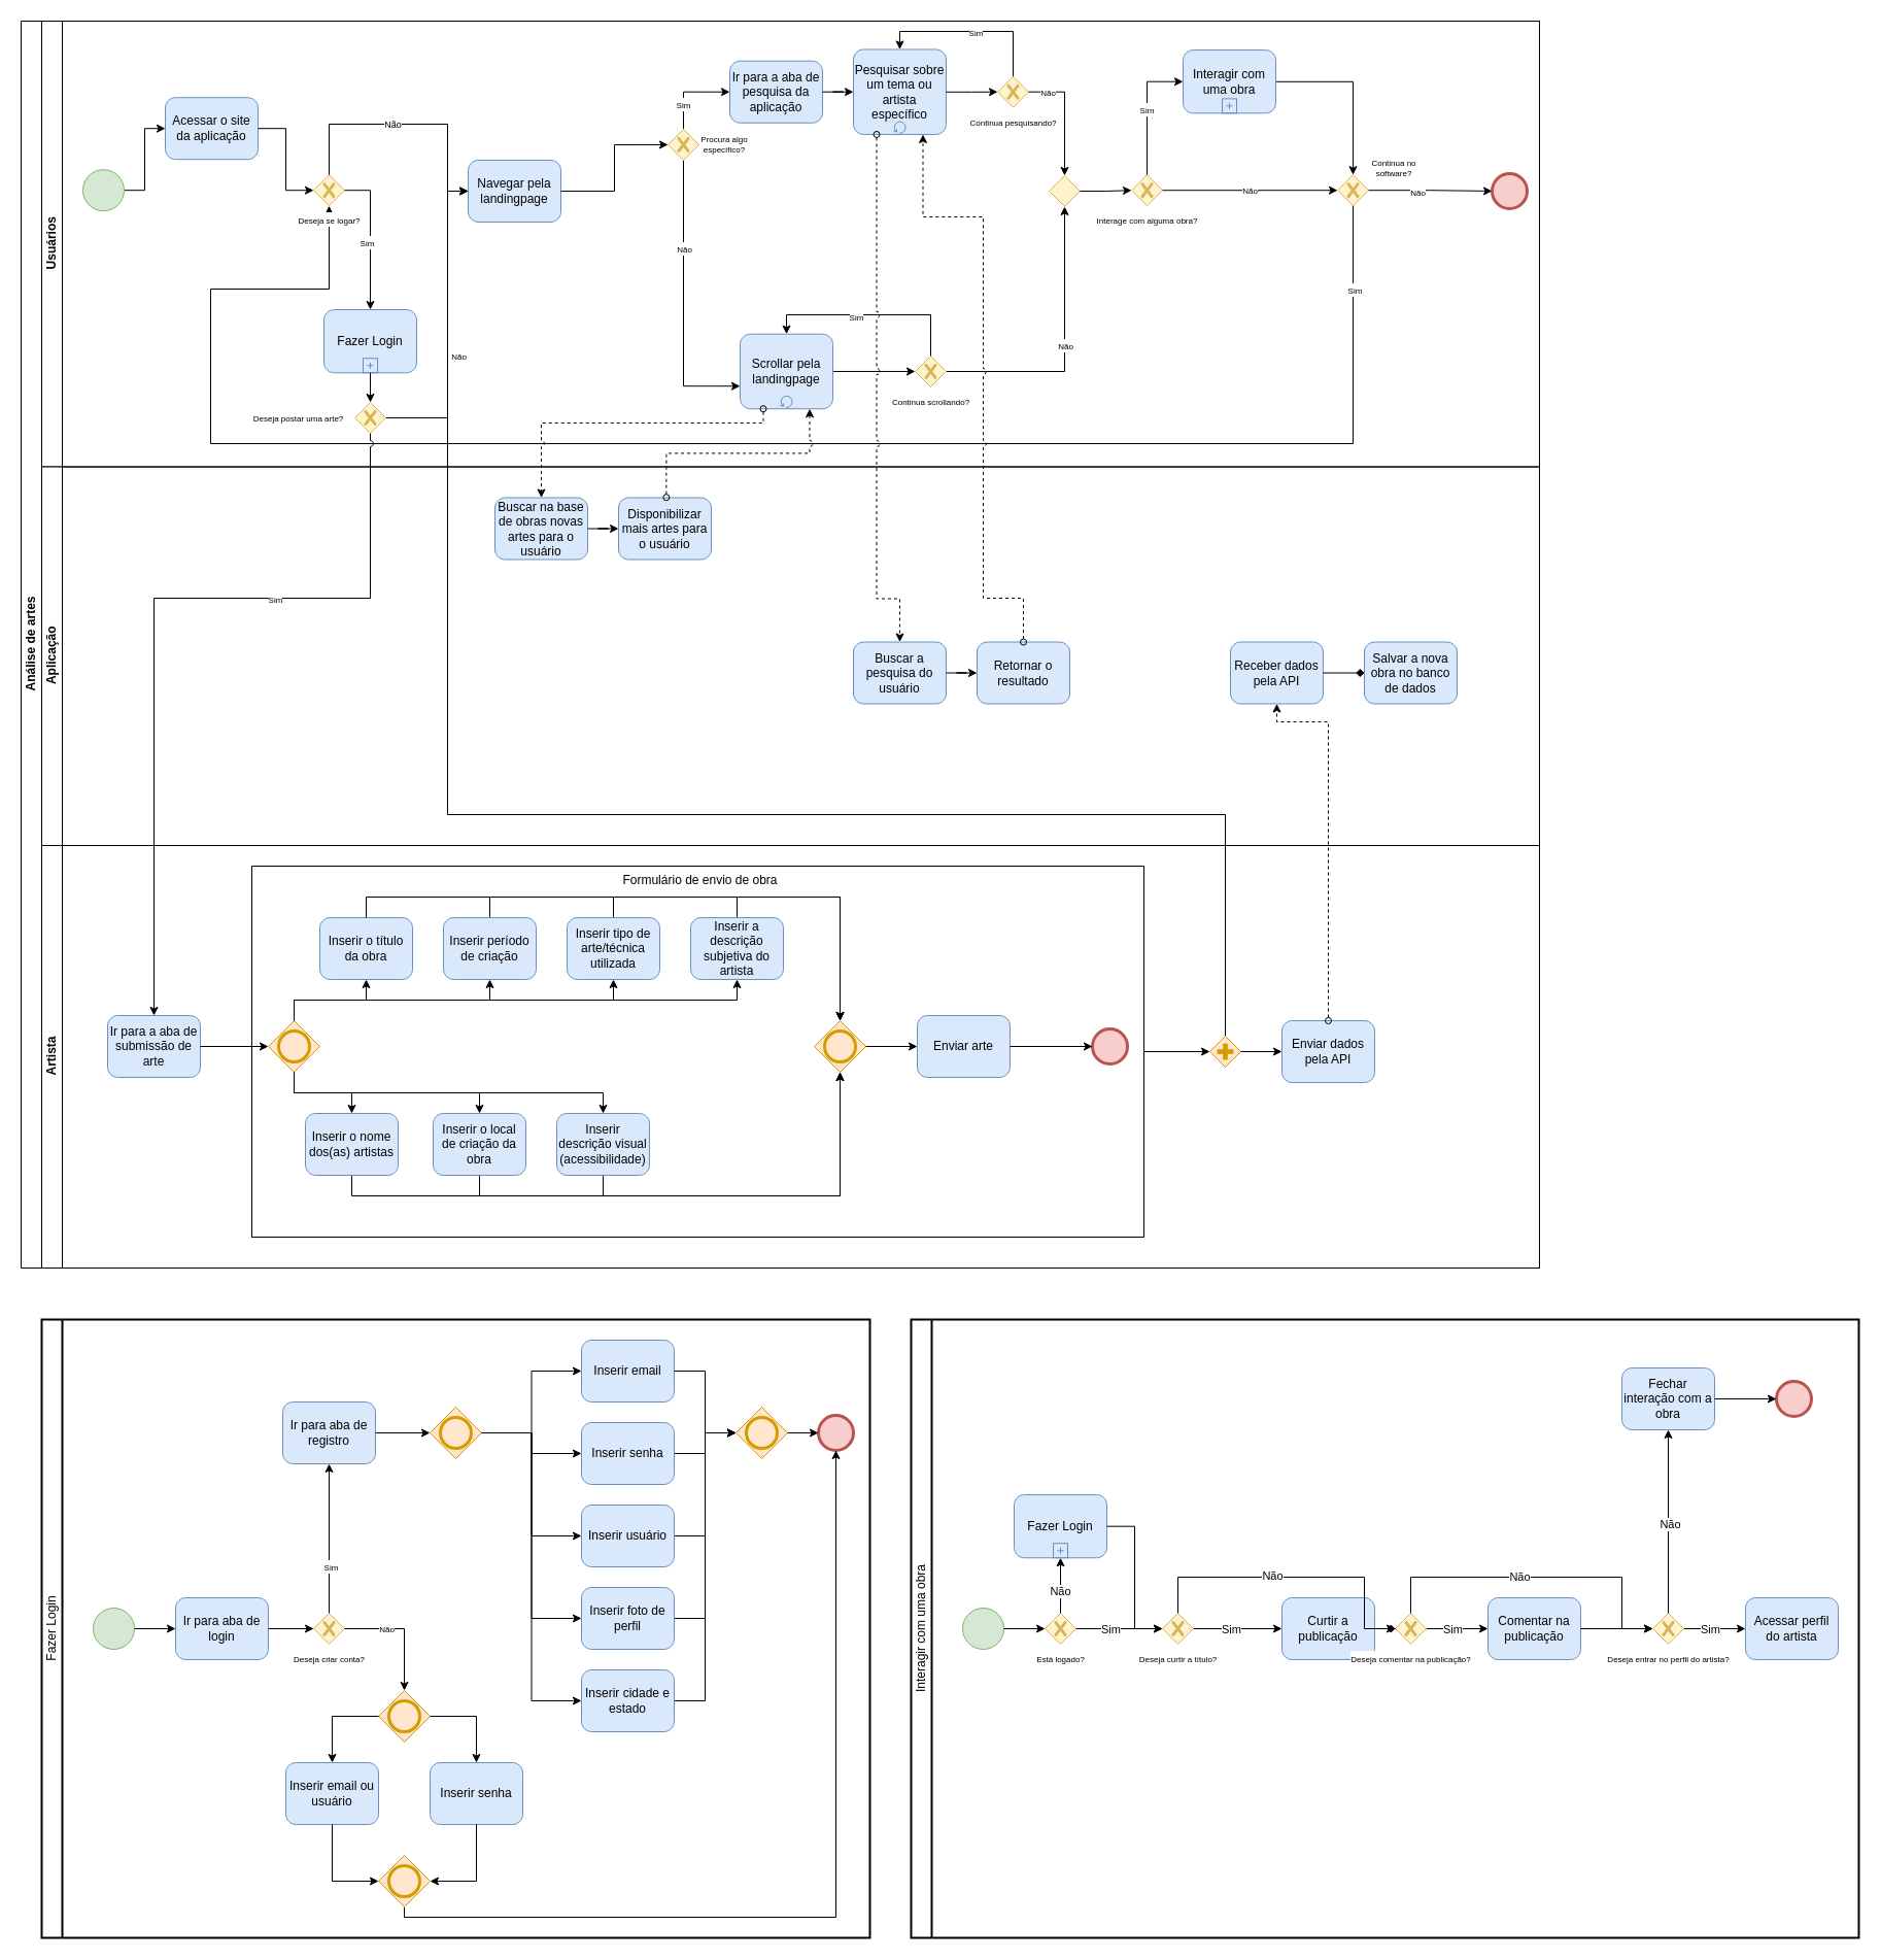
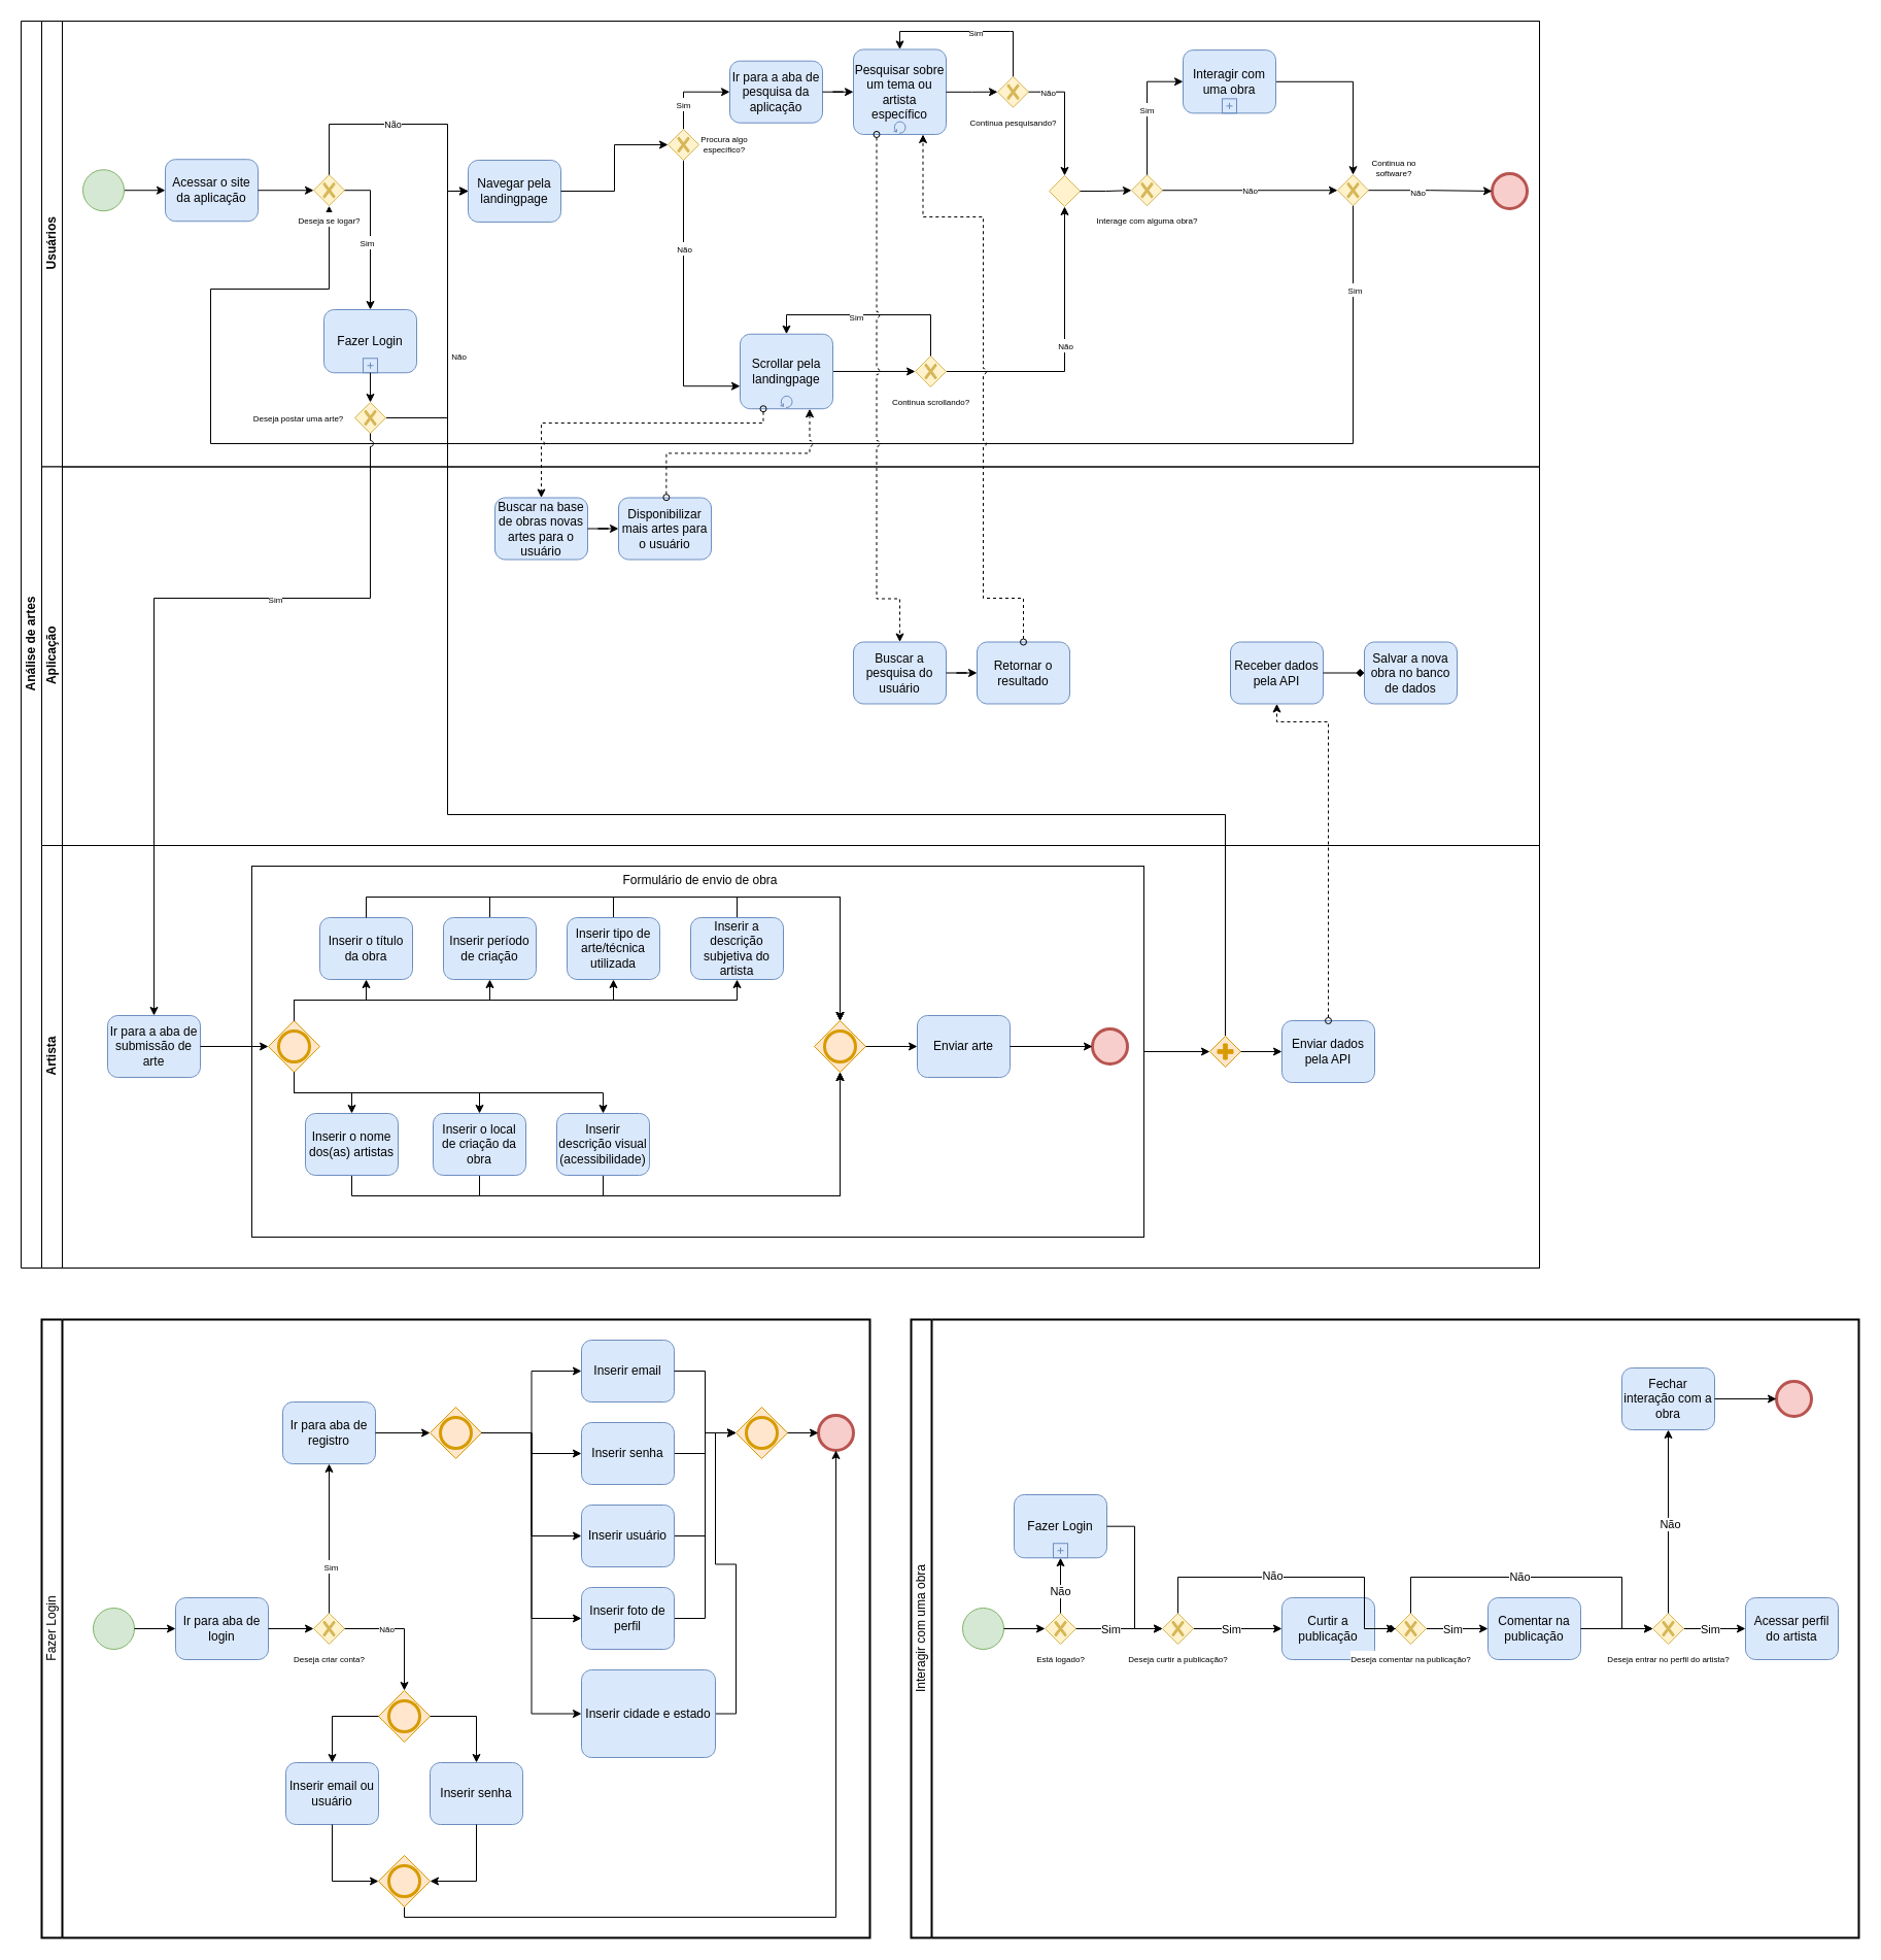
- <mxCell id="11" value="Acessar o site da aplicação" style="points=[[0.25,0,0],[0.5,0,0],[0.75,0,0],[1,0.25,0],[1,0.5,0],[1,0.75,0],[0.75,1,0],[0.5,1,0],[0.25,1,0],[0,0.75,0],[0,0.5,0],[0,0.25,0]];shape=mxgraph.bpmn.task;whiteSpace=wrap;rectStyle=rounded;size=10;html=1;container=1;expand=0;collapsible=0;taskMarker=abstract;fillColor=#dae8fc;strokeColor=#6c8ebf;" parent="7" vertex="1"><mxGeometry x="120" y="74.22" width="90" height="60" as="geometry" /></mxCell>
+ <mxCell id="11" value="Acessar o site da aplicação" style="points=[[0.25,0,0],[0.5,0,0],[0.75,0,0],[1,0.25,0],[1,0.5,0],[1,0.75,0],[0.75,1,0],[0.5,1,0],[0.25,1,0],[0,0.75,0],[0,0.5,0],[0,0.25,0]];shape=mxgraph.bpmn.task;whiteSpace=wrap;rectStyle=rounded;size=10;html=1;container=1;expand=0;collapsible=0;taskMarker=abstract;fillColor=#dae8fc;strokeColor=#6c8ebf;" parent="7" vertex="1"><mxGeometry x="120" y="134.22" width="90" height="60" as="geometry" /></mxCell>
- <mxCell id="168" value="&lt;span style=&quot;font-size: 8px;&quot;&gt;Deseja curtir a título?&lt;/span&gt;" style="points=[[0.25,0.25,0],[0.5,0,0],[0.75,0.25,0],[1,0.5,0],[0.75,0.75,0],[0.5,1,0],[0.25,0.75,0],[0,0.5,0]];shape=mxgraph.bpmn.gateway2;html=1;verticalLabelPosition=bottom;labelBackgroundColor=#ffffff;verticalAlign=top;align=center;perimeter=rhombusPerimeter;outlineConnect=0;outline=none;symbol=none;gwType=exclusive;fillColor=#fff2cc;strokeColor=#d6b656;" vertex="1" parent="157"><mxGeometry x="244" y="285" width="30" height="30" as="geometry" /></mxCell>
+ <mxCell id="168" value="&lt;span style=&quot;font-size: 8px;&quot;&gt;Deseja curtir a publicação?&lt;/span&gt;" style="points=[[0.25,0.25,0],[0.5,0,0],[0.75,0.25,0],[1,0.5,0],[0.75,0.75,0],[0.5,1,0],[0.25,0.75,0],[0,0.5,0]];shape=mxgraph.bpmn.gateway2;html=1;verticalLabelPosition=bottom;labelBackgroundColor=#ffffff;verticalAlign=top;align=center;perimeter=rhombusPerimeter;outlineConnect=0;outline=none;symbol=none;gwType=exclusive;fillColor=#fff2cc;strokeColor=#d6b656;" vertex="1" parent="157"><mxGeometry x="244" y="285" width="30" height="30" as="geometry" /></mxCell>
- <mxCell id="136" value="Inserir cidade e estado" style="points=[[0.25,0,0],[0.5,0,0],[0.75,0,0],[1,0.25,0],[1,0.5,0],[1,0.75,0],[0.75,1,0],[0.5,1,0],[0.25,1,0],[0,0.75,0],[0,0.5,0],[0,0.25,0]];shape=mxgraph.bpmn.task;whiteSpace=wrap;rectStyle=rounded;size=10;html=1;container=1;expand=0;collapsible=0;taskMarker=abstract;fillColor=#dae8fc;strokeColor=#6c8ebf;" vertex="1" parent="117"><mxGeometry x="524" y="340" width="90" height="60" as="geometry" /></mxCell>
+ <mxCell id="136" value="Inserir cidade e estado" style="points=[[0.25,0,0],[0.5,0,0],[0.75,0,0],[1,0.25,0],[1,0.5,0],[1,0.75,0],[0.75,1,0],[0.5,1,0],[0.25,1,0],[0,0.75,0],[0,0.5,0],[0,0.25,0]];shape=mxgraph.bpmn.task;whiteSpace=wrap;rectStyle=rounded;size=10;html=1;container=1;expand=0;collapsible=0;taskMarker=abstract;fillColor=#dae8fc;strokeColor=#6c8ebf;" vertex="1" parent="117"><mxGeometry x="524" y="340" width="130" height="85" as="geometry" /></mxCell>
